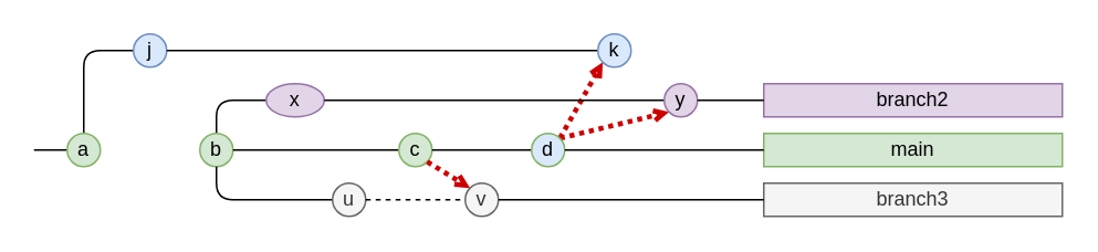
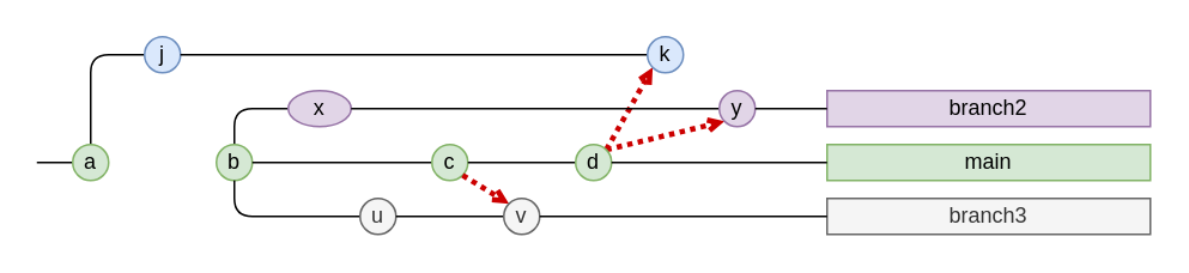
- <mxCell id="21" value="d" style="ellipse;whiteSpace=wrap;html=1;fillColor=#dae8fc;strokeColor=#82b366;" vertex="1" parent="1"><mxGeometry x="320" y="80" width="20" height="20" as="geometry" /></mxCell>
+ <mxCell id="21" value="d" style="ellipse;whiteSpace=wrap;html=1;fillColor=#d5e8d4;strokeColor=#82b366;" vertex="1" parent="1"><mxGeometry x="320" y="80" width="20" height="20" as="geometry" /></mxCell>
- <mxCell id="26" value="" style="endArrow=none;html=1;rounded=1;exitX=1;exitY=0.5;exitDx=0;exitDy=0;entryX=0;entryY=0.5;entryDx=0;entryDy=0;dashed=1;" edge="1" parent="1" source="25" target="28"><mxGeometry width="50" height="50" relative="1" as="geometry"><mxPoint x="220" y="120" as="sourcePoint" /><mxPoint x="280" y="120" as="targetPoint" /></mxGeometry></mxCell>
+ <mxCell id="26" value="" style="endArrow=none;html=1;rounded=1;exitX=1;exitY=0.5;exitDx=0;exitDy=0;entryX=0;entryY=0.5;entryDx=0;entryDy=0;" edge="1" parent="1" source="25" target="28"><mxGeometry width="50" height="50" relative="1" as="geometry"><mxPoint x="220" y="120" as="sourcePoint" /><mxPoint x="280" y="120" as="targetPoint" /></mxGeometry></mxCell>
